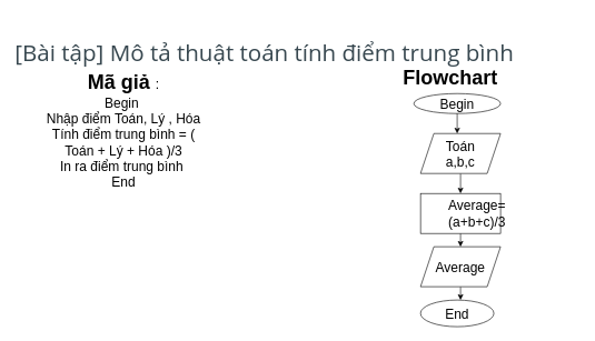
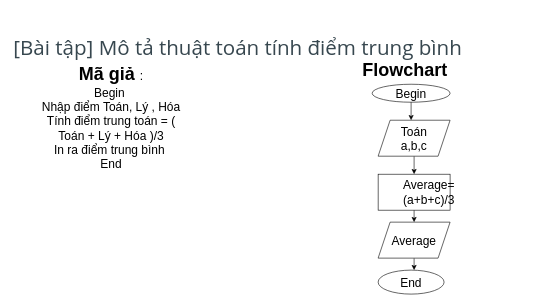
- <mxCell id="3" value="&lt;div&gt;&lt;b&gt;&lt;font style=&quot;font-size: 30px&quot;&gt;Mã giả &lt;/font&gt;&lt;/b&gt;:&lt;/div&gt;&lt;div style=&quot;font-size: 20px&quot;&gt;Begin&amp;nbsp;&lt;/div&gt;&lt;div style=&quot;font-size: 20px&quot;&gt;Nhập điểm Toán, Lý , Hóa&lt;/div&gt;&lt;div style=&quot;font-size: 20px&quot;&gt;Tính điểm trung bình = ( Toán + Lý + Hóa )/3&lt;/div&gt;&lt;div style=&quot;font-size: 20px&quot;&gt;In ra điểm trung bình&amp;nbsp;&lt;/div&gt;&lt;div style=&quot;font-size: 20px&quot;&gt;End&lt;/div&gt;" style="text;html=1;strokeColor=none;fillColor=none;align=center;verticalAlign=middle;whiteSpace=wrap;rounded=0;fontSize=20;" vertex="1" parent="1"><mxGeometry x="60" y="20" width="250" height="350" as="geometry" /></mxCell>
+ <mxCell id="3" value="&lt;div&gt;&lt;b&gt;&lt;font style=&quot;font-size: 30px&quot;&gt;Mã giả &lt;/font&gt;&lt;/b&gt;:&lt;/div&gt;&lt;div style=&quot;font-size: 20px&quot;&gt;Begin&amp;nbsp;&lt;/div&gt;&lt;div style=&quot;font-size: 20px&quot;&gt;Nhập điểm Toán, Lý , Hóa&lt;/div&gt;&lt;div style=&quot;font-size: 20px&quot;&gt;Tính điểm trung toán = ( Toán + Lý + Hóa )/3&lt;/div&gt;&lt;div style=&quot;font-size: 20px&quot;&gt;In ra điểm trung bình&amp;nbsp;&lt;/div&gt;&lt;div style=&quot;font-size: 20px&quot;&gt;End&lt;/div&gt;" style="text;html=1;strokeColor=none;fillColor=none;align=center;verticalAlign=middle;whiteSpace=wrap;rounded=0;fontSize=20;" vertex="1" parent="1"><mxGeometry x="60" y="20" width="250" height="350" as="geometry" /></mxCell>
